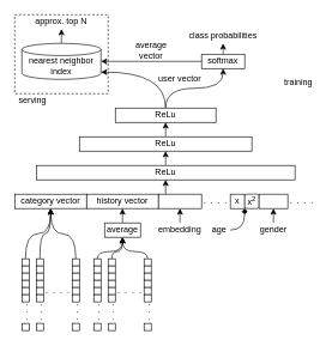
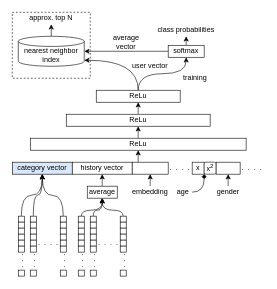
- <mxCell id="117" value="training" style="text;html=1;strokeColor=none;fillColor=none;align=center;verticalAlign=middle;whiteSpace=wrap;rounded=0;dashed=1;" parent="1" vertex="1"><mxGeometry x="390" y="105" width="50" height="20" as="geometry" /></mxCell>
+ <mxCell id="117" value="training" style="text;html=1;strokeColor=none;fillColor=none;align=center;verticalAlign=middle;whiteSpace=wrap;rounded=0;dashed=1;" parent="1" vertex="1"><mxGeometry x="300" y="120" width="50" height="20" as="geometry" /></mxCell>
- <mxCell id="114" value="serving" style="text;html=1;strokeColor=none;fillColor=none;align=center;verticalAlign=middle;whiteSpace=wrap;rounded=0;dashed=1;" parent="1" vertex="1"><mxGeometry x="20" y="130" width="50" height="20" as="geometry" /></mxCell>
- <mxCell id="6" value="category vector" style="rounded=0;whiteSpace=wrap;html=1;" parent="1" vertex="1"><mxGeometry x="20" y="270" width="100" height="20" as="geometry" /></mxCell>
+ <mxCell id="6" value="category vector" style="rounded=0;whiteSpace=wrap;html=1;fillColor=#dae8fc;" parent="1" vertex="1"><mxGeometry x="20" y="270" width="100" height="20" as="geometry" /></mxCell>
